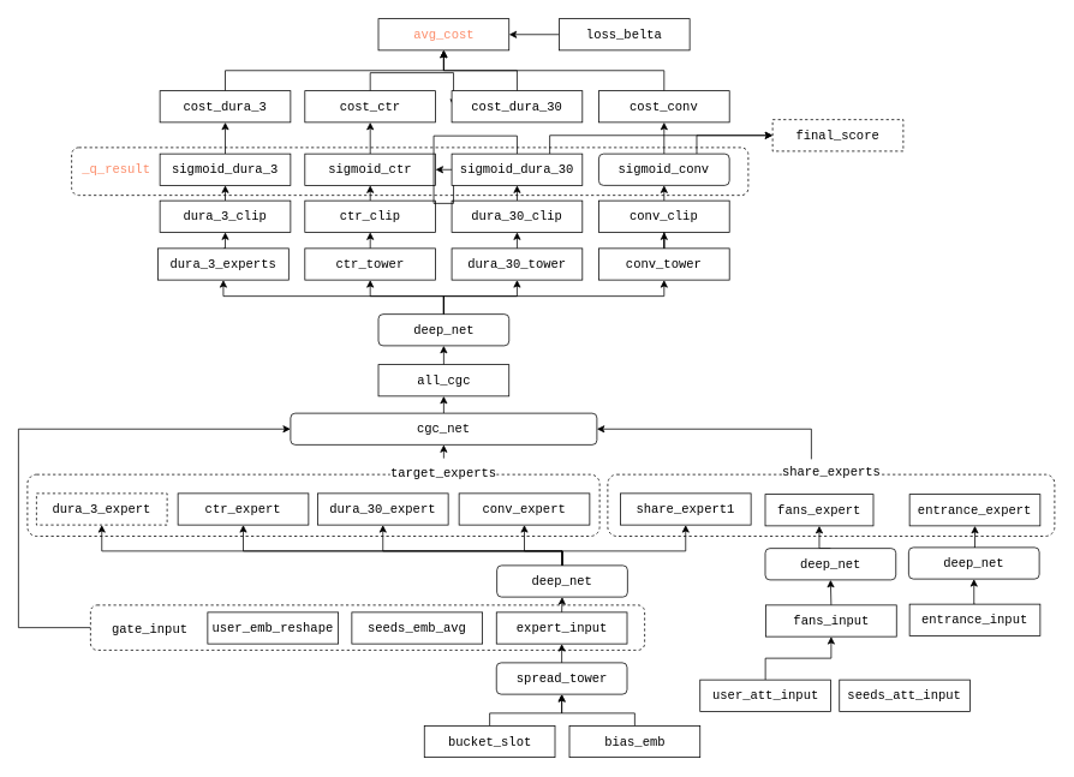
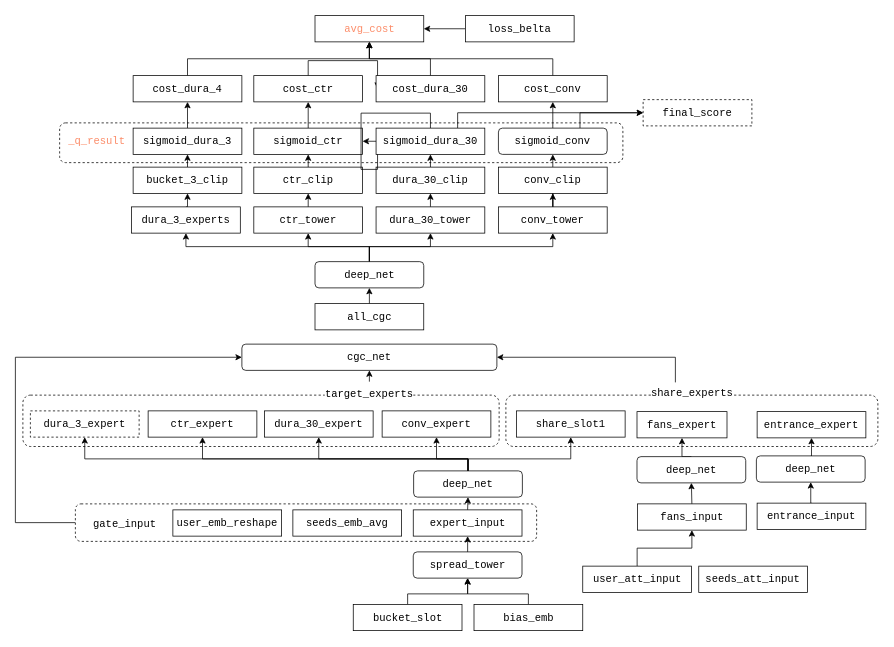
- <mxCell id="82" value="&lt;div style=&quot;background-color: rgb(255, 255, 255); font-family: &amp;quot;Fira Code&amp;quot;, Menlo, Monaco, &amp;quot;Courier New&amp;quot;, monospace; font-size: 14px; line-height: 21px; white-space: pre;&quot;&gt;&lt;div style=&quot;line-height: 21px;&quot;&gt;&lt;div style=&quot;line-height: 21px;&quot;&gt;&lt;div style=&quot;line-height: 21px;&quot;&gt;&lt;div style=&quot;line-height: 21px;&quot;&gt;&lt;div style=&quot;line-height: 21px;&quot;&gt;&lt;div style=&quot;line-height: 21px;&quot;&gt;&lt;div style=&quot;line-height: 21px;&quot;&gt;&lt;div style=&quot;line-height: 21px;&quot;&gt;cost_dura_3&lt;/div&gt;&lt;/div&gt;&lt;/div&gt;&lt;/div&gt;&lt;/div&gt;&lt;/div&gt;&lt;/div&gt;&lt;/div&gt;&lt;/div&gt;" style="rounded=0;whiteSpace=wrap;html=1;" parent="1" vertex="1"><mxGeometry x="177.003" y="100" width="145" height="35" as="geometry" /></mxCell>
+ <mxCell id="82" value="&lt;div style=&quot;background-color: rgb(255, 255, 255); font-family: &amp;quot;Fira Code&amp;quot;, Menlo, Monaco, &amp;quot;Courier New&amp;quot;, monospace; font-size: 14px; line-height: 21px; white-space: pre;&quot;&gt;&lt;div style=&quot;line-height: 21px;&quot;&gt;&lt;div style=&quot;line-height: 21px;&quot;&gt;&lt;div style=&quot;line-height: 21px;&quot;&gt;&lt;div style=&quot;line-height: 21px;&quot;&gt;&lt;div style=&quot;line-height: 21px;&quot;&gt;&lt;div style=&quot;line-height: 21px;&quot;&gt;&lt;div style=&quot;line-height: 21px;&quot;&gt;&lt;div style=&quot;line-height: 21px;&quot;&gt;cost_dura_4&lt;/div&gt;&lt;/div&gt;&lt;/div&gt;&lt;/div&gt;&lt;/div&gt;&lt;/div&gt;&lt;/div&gt;&lt;/div&gt;&lt;/div&gt;" style="rounded=0;whiteSpace=wrap;html=1;" parent="1" vertex="1"><mxGeometry x="177.003" y="100" width="145" height="35" as="geometry" /></mxCell>
- <mxCell id="64" value="&lt;div style=&quot;background-color: rgb(255, 255, 255); font-family: &amp;quot;Fira Code&amp;quot;, Menlo, Monaco, &amp;quot;Courier New&amp;quot;, monospace; font-size: 14px; line-height: 21px; white-space: pre;&quot;&gt;&lt;div style=&quot;line-height: 21px;&quot;&gt;&lt;div style=&quot;line-height: 21px;&quot;&gt;&lt;div style=&quot;line-height: 21px;&quot;&gt;&lt;div style=&quot;line-height: 21px;&quot;&gt;&lt;div style=&quot;line-height: 21px;&quot;&gt;&lt;div style=&quot;line-height: 21px;&quot;&gt;dura_3_clip&lt;/div&gt;&lt;/div&gt;&lt;/div&gt;&lt;/div&gt;&lt;/div&gt;&lt;/div&gt;&lt;/div&gt;" style="rounded=0;whiteSpace=wrap;html=1;" parent="1" vertex="1"><mxGeometry x="177.003" y="222" width="145" height="35" as="geometry" /></mxCell>
+ <mxCell id="64" value="&lt;div style=&quot;background-color: rgb(255, 255, 255); font-family: &amp;quot;Fira Code&amp;quot;, Menlo, Monaco, &amp;quot;Courier New&amp;quot;, monospace; font-size: 14px; line-height: 21px; white-space: pre;&quot;&gt;&lt;div style=&quot;line-height: 21px;&quot;&gt;&lt;div style=&quot;line-height: 21px;&quot;&gt;&lt;div style=&quot;line-height: 21px;&quot;&gt;&lt;div style=&quot;line-height: 21px;&quot;&gt;&lt;div style=&quot;line-height: 21px;&quot;&gt;&lt;div style=&quot;line-height: 21px;&quot;&gt;bucket_3_clip&lt;/div&gt;&lt;/div&gt;&lt;/div&gt;&lt;/div&gt;&lt;/div&gt;&lt;/div&gt;&lt;/div&gt;" style="rounded=0;whiteSpace=wrap;html=1;" parent="1" vertex="1"><mxGeometry x="177.003" y="222" width="145" height="35" as="geometry" /></mxCell>
- <mxCell id="46" style="edgeStyle=orthogonalEdgeStyle;rounded=0;orthogonalLoop=1;jettySize=auto;html=1;exitX=0.5;exitY=0;exitDx=0;exitDy=0;entryX=0.5;entryY=1;entryDx=0;entryDy=0;" parent="1" source="47" target="49" edge="1"><mxGeometry relative="1" as="geometry" /></mxCell>
- <mxCell id="31" value="&lt;div style=&quot;background-color: rgb(255, 255, 255); font-family: &amp;quot;Fira Code&amp;quot;, Menlo, Monaco, &amp;quot;Courier New&amp;quot;, monospace; font-size: 14px; line-height: 21px; white-space: pre;&quot;&gt;&lt;div style=&quot;line-height: 21px;&quot;&gt;&lt;div style=&quot;line-height: 21px;&quot;&gt;share_expert1&lt;/div&gt;&lt;/div&gt;&lt;/div&gt;" style="rounded=0;whiteSpace=wrap;html=1;" parent="1" vertex="1"><mxGeometry x="688.003" y="547" width="145" height="35" as="geometry" /></mxCell>
+ <mxCell id="31" value="&lt;div style=&quot;background-color: rgb(255, 255, 255); font-family: &amp;quot;Fira Code&amp;quot;, Menlo, Monaco, &amp;quot;Courier New&amp;quot;, monospace; font-size: 14px; line-height: 21px; white-space: pre;&quot;&gt;&lt;div style=&quot;line-height: 21px;&quot;&gt;&lt;div style=&quot;line-height: 21px;&quot;&gt;share_slot1&lt;/div&gt;&lt;/div&gt;&lt;/div&gt;" style="rounded=0;whiteSpace=wrap;html=1;" parent="1" vertex="1"><mxGeometry x="688.003" y="547" width="145" height="35" as="geometry" /></mxCell>
